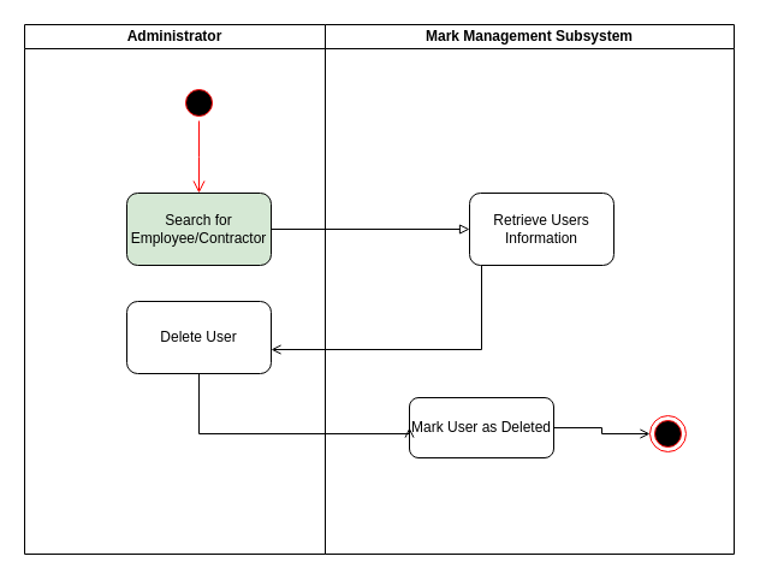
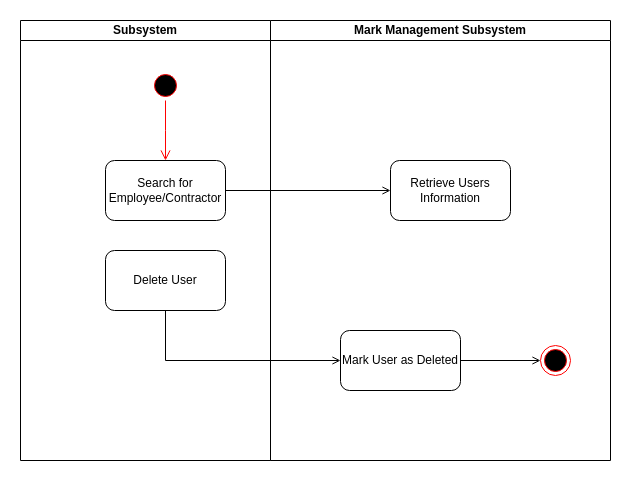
- <mxCell id="2" value="Administrator" style="swimlane;startSize=20;whiteSpace=wrap;html=1;" parent="1" vertex="1"><mxGeometry x="20" y="20" width="250" height="440" as="geometry" /></mxCell>
+ <mxCell id="2" value="Subsystem" style="swimlane;startSize=20;whiteSpace=wrap;html=1;" parent="1" vertex="1"><mxGeometry x="20" y="20" width="250" height="440" as="geometry" /></mxCell>
- <mxCell id="5" value="Search for Employee/Contractor" style="rounded=1;whiteSpace=wrap;html=1;fillColor=#d5e8d4;" parent="2" vertex="1"><mxGeometry x="85" y="140" width="120" height="60" as="geometry" /></mxCell>
+ <mxCell id="5" value="Search for Employee/Contractor" style="rounded=1;whiteSpace=wrap;html=1;" parent="2" vertex="1"><mxGeometry x="85" y="140" width="120" height="60" as="geometry" /></mxCell>
- <mxCell id="12" style="edgeStyle=orthogonalEdgeStyle;rounded=0;orthogonalLoop=1;jettySize=auto;html=1;entryX=0;entryY=0.5;entryDx=0;entryDy=0;endArrow=block;endFill=0;" parent="1" source="5" target="8" edge="1"><mxGeometry relative="1" as="geometry" /></mxCell>
+ <mxCell id="12" style="edgeStyle=orthogonalEdgeStyle;rounded=0;orthogonalLoop=1;jettySize=auto;html=1;entryX=0;entryY=0.5;entryDx=0;entryDy=0;endArrow=open;endFill=0;" parent="1" source="5" target="8" edge="1"><mxGeometry relative="1" as="geometry" /></mxCell>
- <mxCell id="13" style="edgeStyle=orthogonalEdgeStyle;rounded=0;orthogonalLoop=1;jettySize=auto;html=1;endArrow=open;endFill=0;" parent="1" source="8" target="6" edge="1"><mxGeometry relative="1" as="geometry"><Array as="points"><mxPoint x="400" y="290" /></Array></mxGeometry></mxCell>
- <mxCell id="11" value="Mark User as Deleted" style="rounded=1;whiteSpace=wrap;html=1;" parent="7" vertex="1"><mxGeometry x="70" y="310" width="120" height="50" as="geometry" /></mxCell>
+ <mxCell id="11" value="Mark User as Deleted" style="rounded=1;whiteSpace=wrap;html=1;" parent="7" vertex="1"><mxGeometry x="70" y="310" width="120" height="60" as="geometry" /></mxCell>
